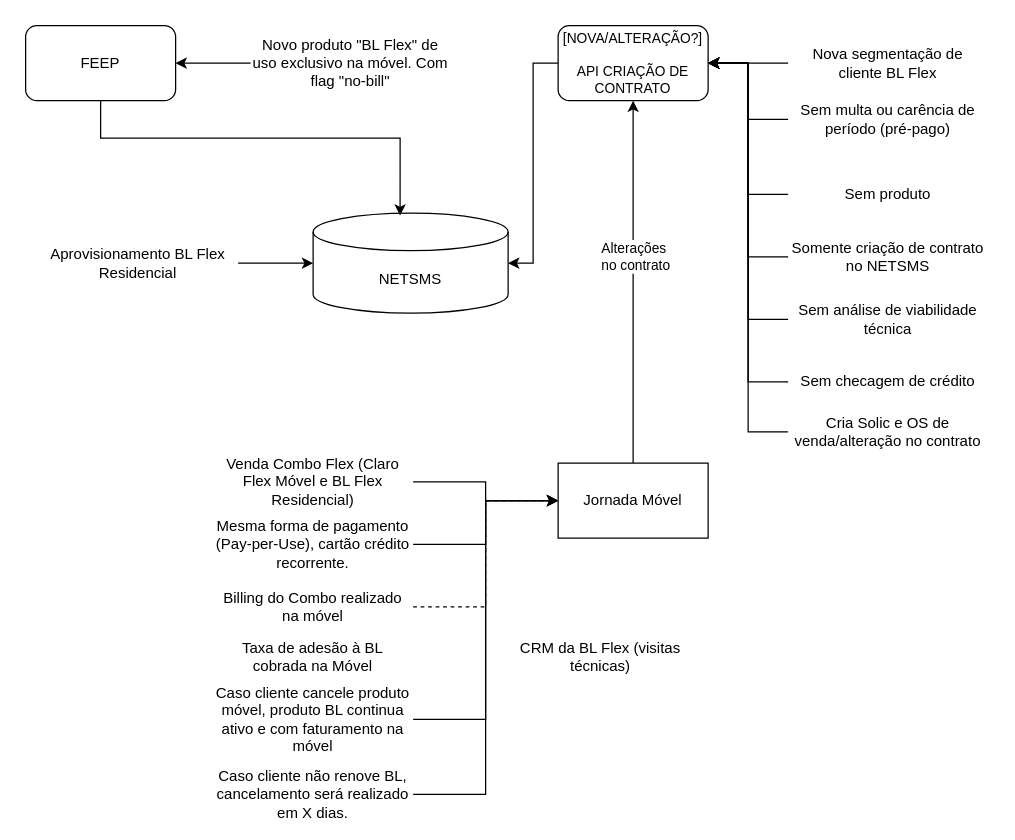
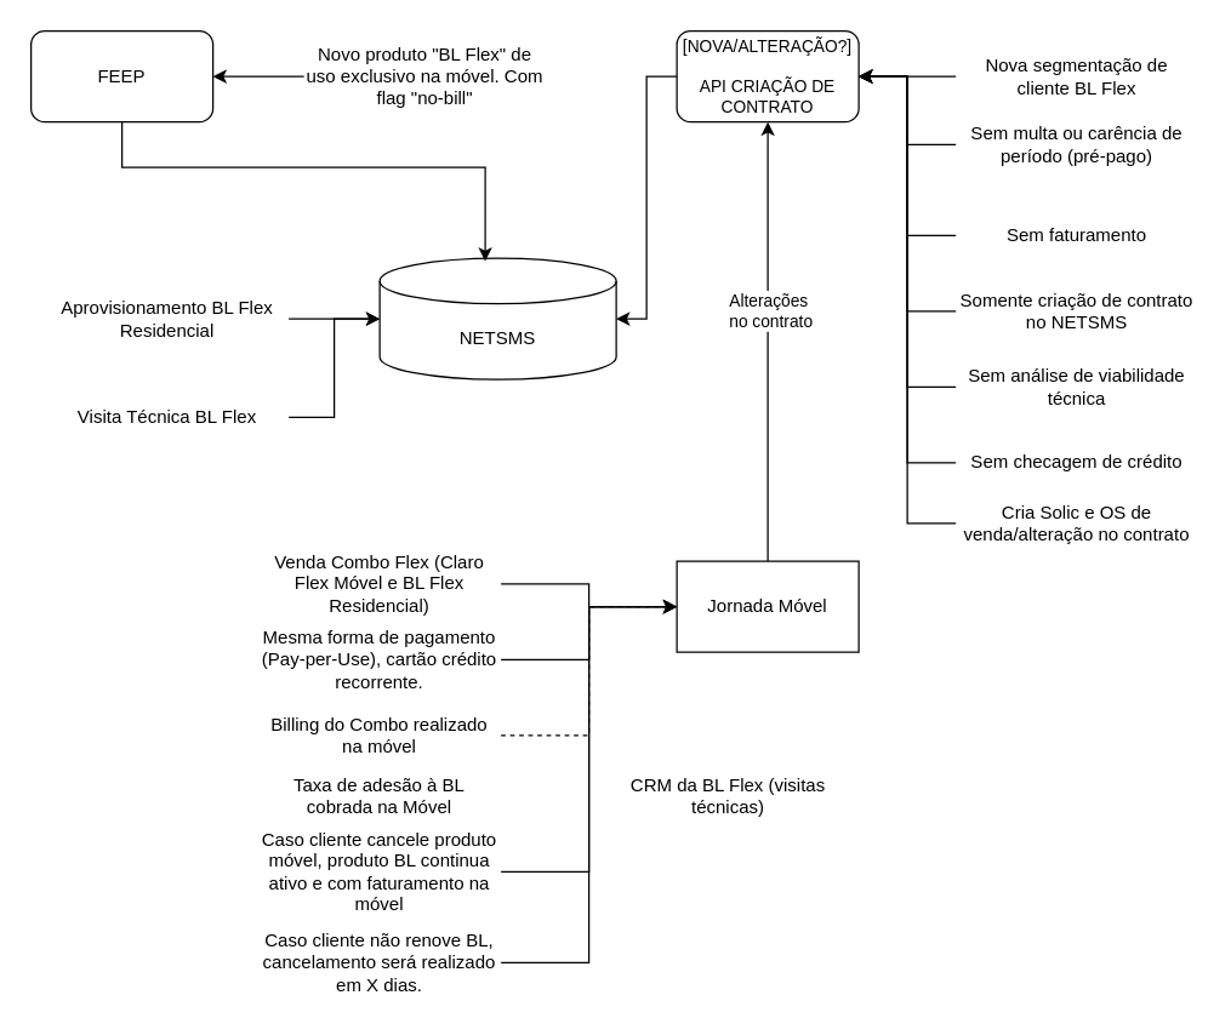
- <mxCell id="13" value="Sem produto" style="text;html=1;align=center;verticalAlign=middle;whiteSpace=wrap;rounded=0;" vertex="1" parent="1"><mxGeometry x="630" y="140" width="160" height="30" as="geometry" /></mxCell>
+ <mxCell id="13" value="Sem faturamento" style="text;html=1;align=center;verticalAlign=middle;whiteSpace=wrap;rounded=0;" vertex="1" parent="1"><mxGeometry x="630" y="140" width="160" height="30" as="geometry" /></mxCell>
+ <mxCell id="33" style="edgeStyle=orthogonalEdgeStyle;rounded=0;orthogonalLoop=1;jettySize=auto;html=1;entryX=0;entryY=0.5;entryDx=0;entryDy=0;entryPerimeter=0;" edge="1" parent="1" source="31" target="5"><mxGeometry relative="1" as="geometry" /></mxCell>
+ <mxCell id="31" value="Visita Técnica BL Flex" style="text;html=1;align=center;verticalAlign=middle;whiteSpace=wrap;rounded=0;" vertex="1" parent="1"><mxGeometry x="30" y="260" width="160" height="30" as="geometry" /></mxCell>
